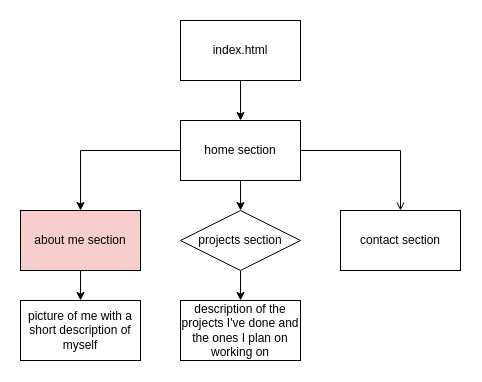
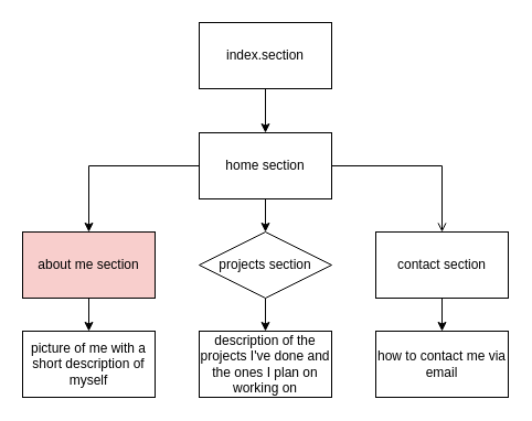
- <mxCell id="3" value="index.html" style="rounded=0;whiteSpace=wrap;html=1;" vertex="1" parent="1"><mxGeometry x="180" y="20" width="120" height="60" as="geometry" /></mxCell>
+ <mxCell id="3" value="index.section" style="rounded=0;whiteSpace=wrap;html=1;" vertex="1" parent="1"><mxGeometry x="180" y="20" width="120" height="60" as="geometry" /></mxCell>
+ <mxCell id="12" value="" style="edgeStyle=orthogonalEdgeStyle;rounded=0;orthogonalLoop=1;jettySize=auto;html=1;" edge="1" parent="1" source="13" target="16"><mxGeometry relative="1" as="geometry" /></mxCell>
+ <mxCell id="16" value="how to contact me via email" style="rounded=0;whiteSpace=wrap;html=1;" vertex="1" parent="1"><mxGeometry x="340" y="300" width="120" height="60" as="geometry" /></mxCell>
